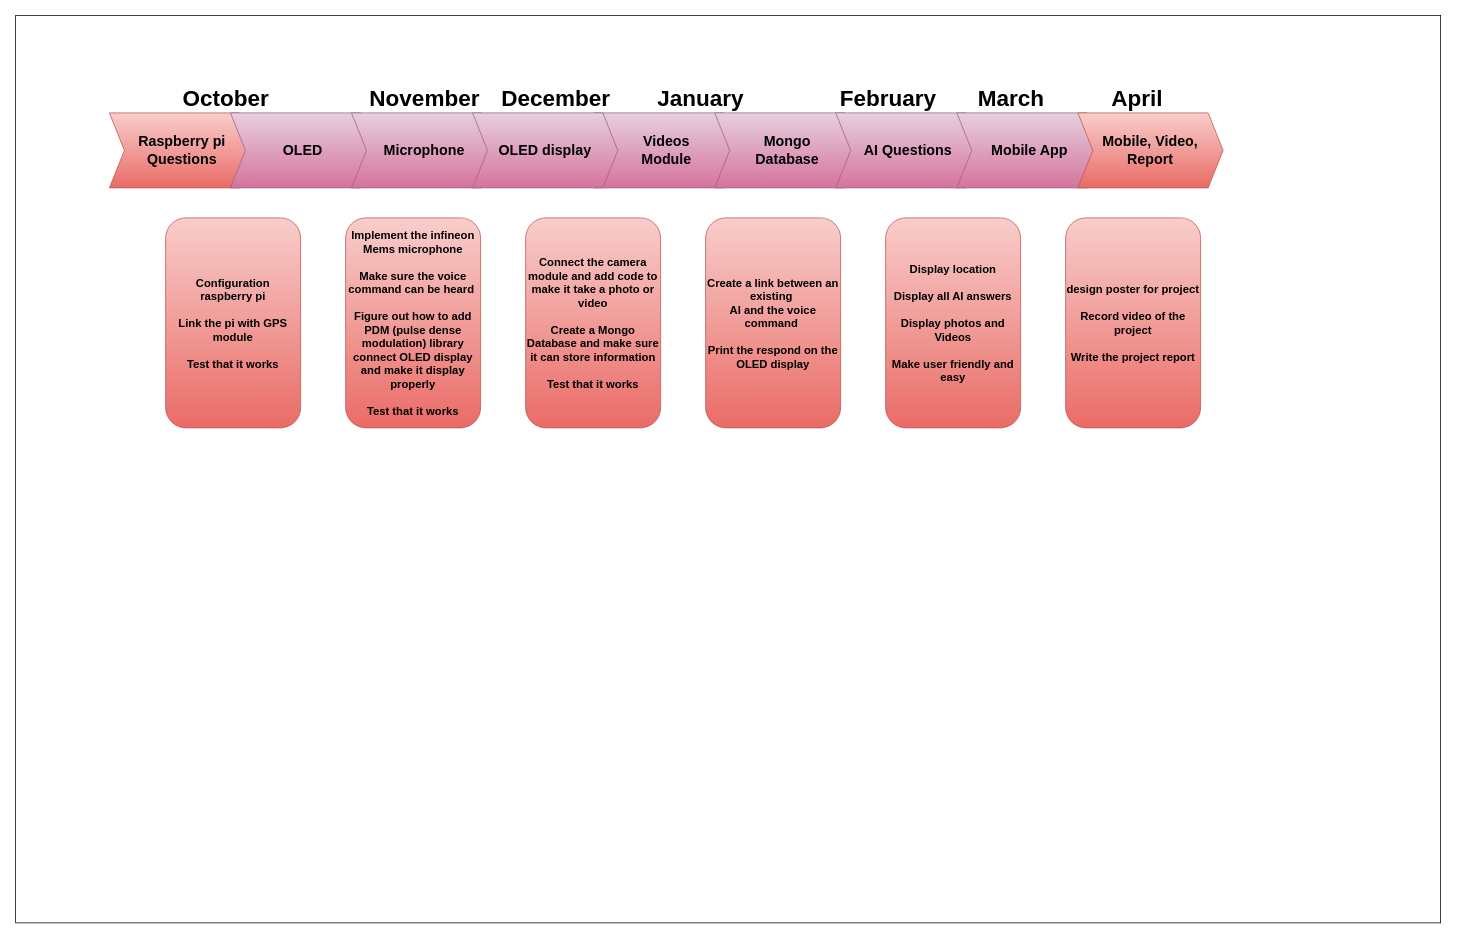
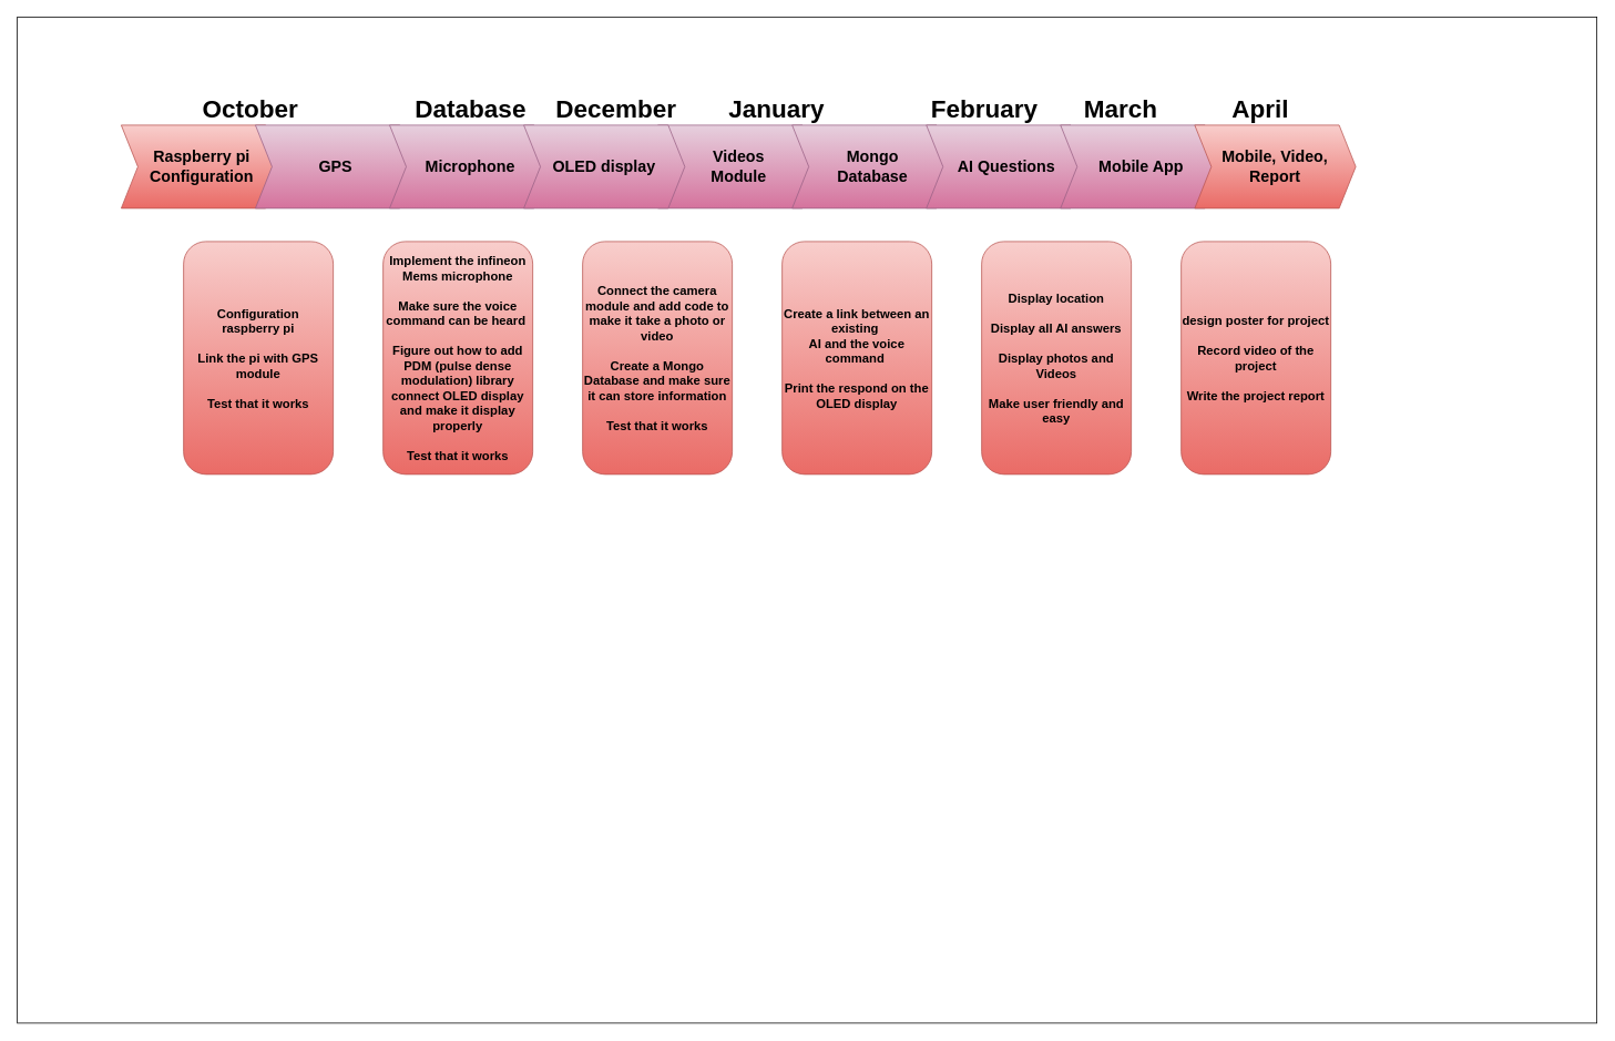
- <mxCell id="20" value="&lt;font&gt;November&lt;/font&gt;" style="text;html=1;align=center;verticalAlign=middle;resizable=0;points=[];autosize=1;strokeColor=none;fillColor=none;fontColor=light-dark(#000000,#000000);fontSize=30;fontStyle=1" parent="9" vertex="1"><mxGeometry x="339.672" y="15" width="160" height="50" as="geometry" /></mxCell>
+ <mxCell id="20" value="&lt;font&gt;Database&lt;/font&gt;" style="text;html=1;align=center;verticalAlign=middle;resizable=0;points=[];autosize=1;strokeColor=none;fillColor=none;fontColor=light-dark(#000000,#000000);fontSize=30;fontStyle=1" parent="9" vertex="1"><mxGeometry x="339.672" y="15" width="160" height="50" as="geometry" /></mxCell>
- <mxCell id="10" value="&lt;font style=&quot;font-size: 19px;&quot;&gt;&lt;b&gt;Raspberry pi&lt;/b&gt;&lt;/font&gt;&lt;div&gt;&lt;font style=&quot;font-size: 19px;&quot;&gt;&lt;b&gt;Questions&lt;/b&gt;&lt;/font&gt;&lt;/div&gt;" style="shape=step;perimeter=stepPerimeter;whiteSpace=wrap;html=1;fixedSize=1;fillColor=#f8cecc;strokeColor=#b85450;gradientColor=#ea6b66;" parent="9" vertex="1"><mxGeometry y="60" width="193.696" height="100" as="geometry" /></mxCell>
+ <mxCell id="10" value="&lt;font style=&quot;font-size: 19px;&quot;&gt;&lt;b&gt;Raspberry pi&lt;/b&gt;&lt;/font&gt;&lt;div&gt;&lt;font style=&quot;font-size: 19px;&quot;&gt;&lt;b&gt;Configuration&lt;/b&gt;&lt;/font&gt;&lt;/div&gt;" style="shape=step;perimeter=stepPerimeter;whiteSpace=wrap;html=1;fixedSize=1;fillColor=#f8cecc;strokeColor=#b85450;gradientColor=#ea6b66;" parent="9" vertex="1"><mxGeometry y="60" width="193.696" height="100" as="geometry" /></mxCell>
- <mxCell id="11" value="&lt;font style=&quot;font-size: 19px;&quot;&gt;&lt;b&gt;OLED&lt;/b&gt;&lt;/font&gt;" style="shape=step;perimeter=stepPerimeter;whiteSpace=wrap;html=1;fixedSize=1;fillColor=#e6d0de;strokeColor=#996185;gradientColor=#d5739d;" parent="9" vertex="1"><mxGeometry x="161.413" y="60" width="193.696" height="100" as="geometry" /></mxCell>
+ <mxCell id="11" value="&lt;font style=&quot;font-size: 19px;&quot;&gt;&lt;b&gt;GPS&lt;/b&gt;&lt;/font&gt;" style="shape=step;perimeter=stepPerimeter;whiteSpace=wrap;html=1;fixedSize=1;fillColor=#e6d0de;strokeColor=#996185;gradientColor=#d5739d;" parent="9" vertex="1"><mxGeometry x="161.413" y="60" width="193.696" height="100" as="geometry" /></mxCell>
